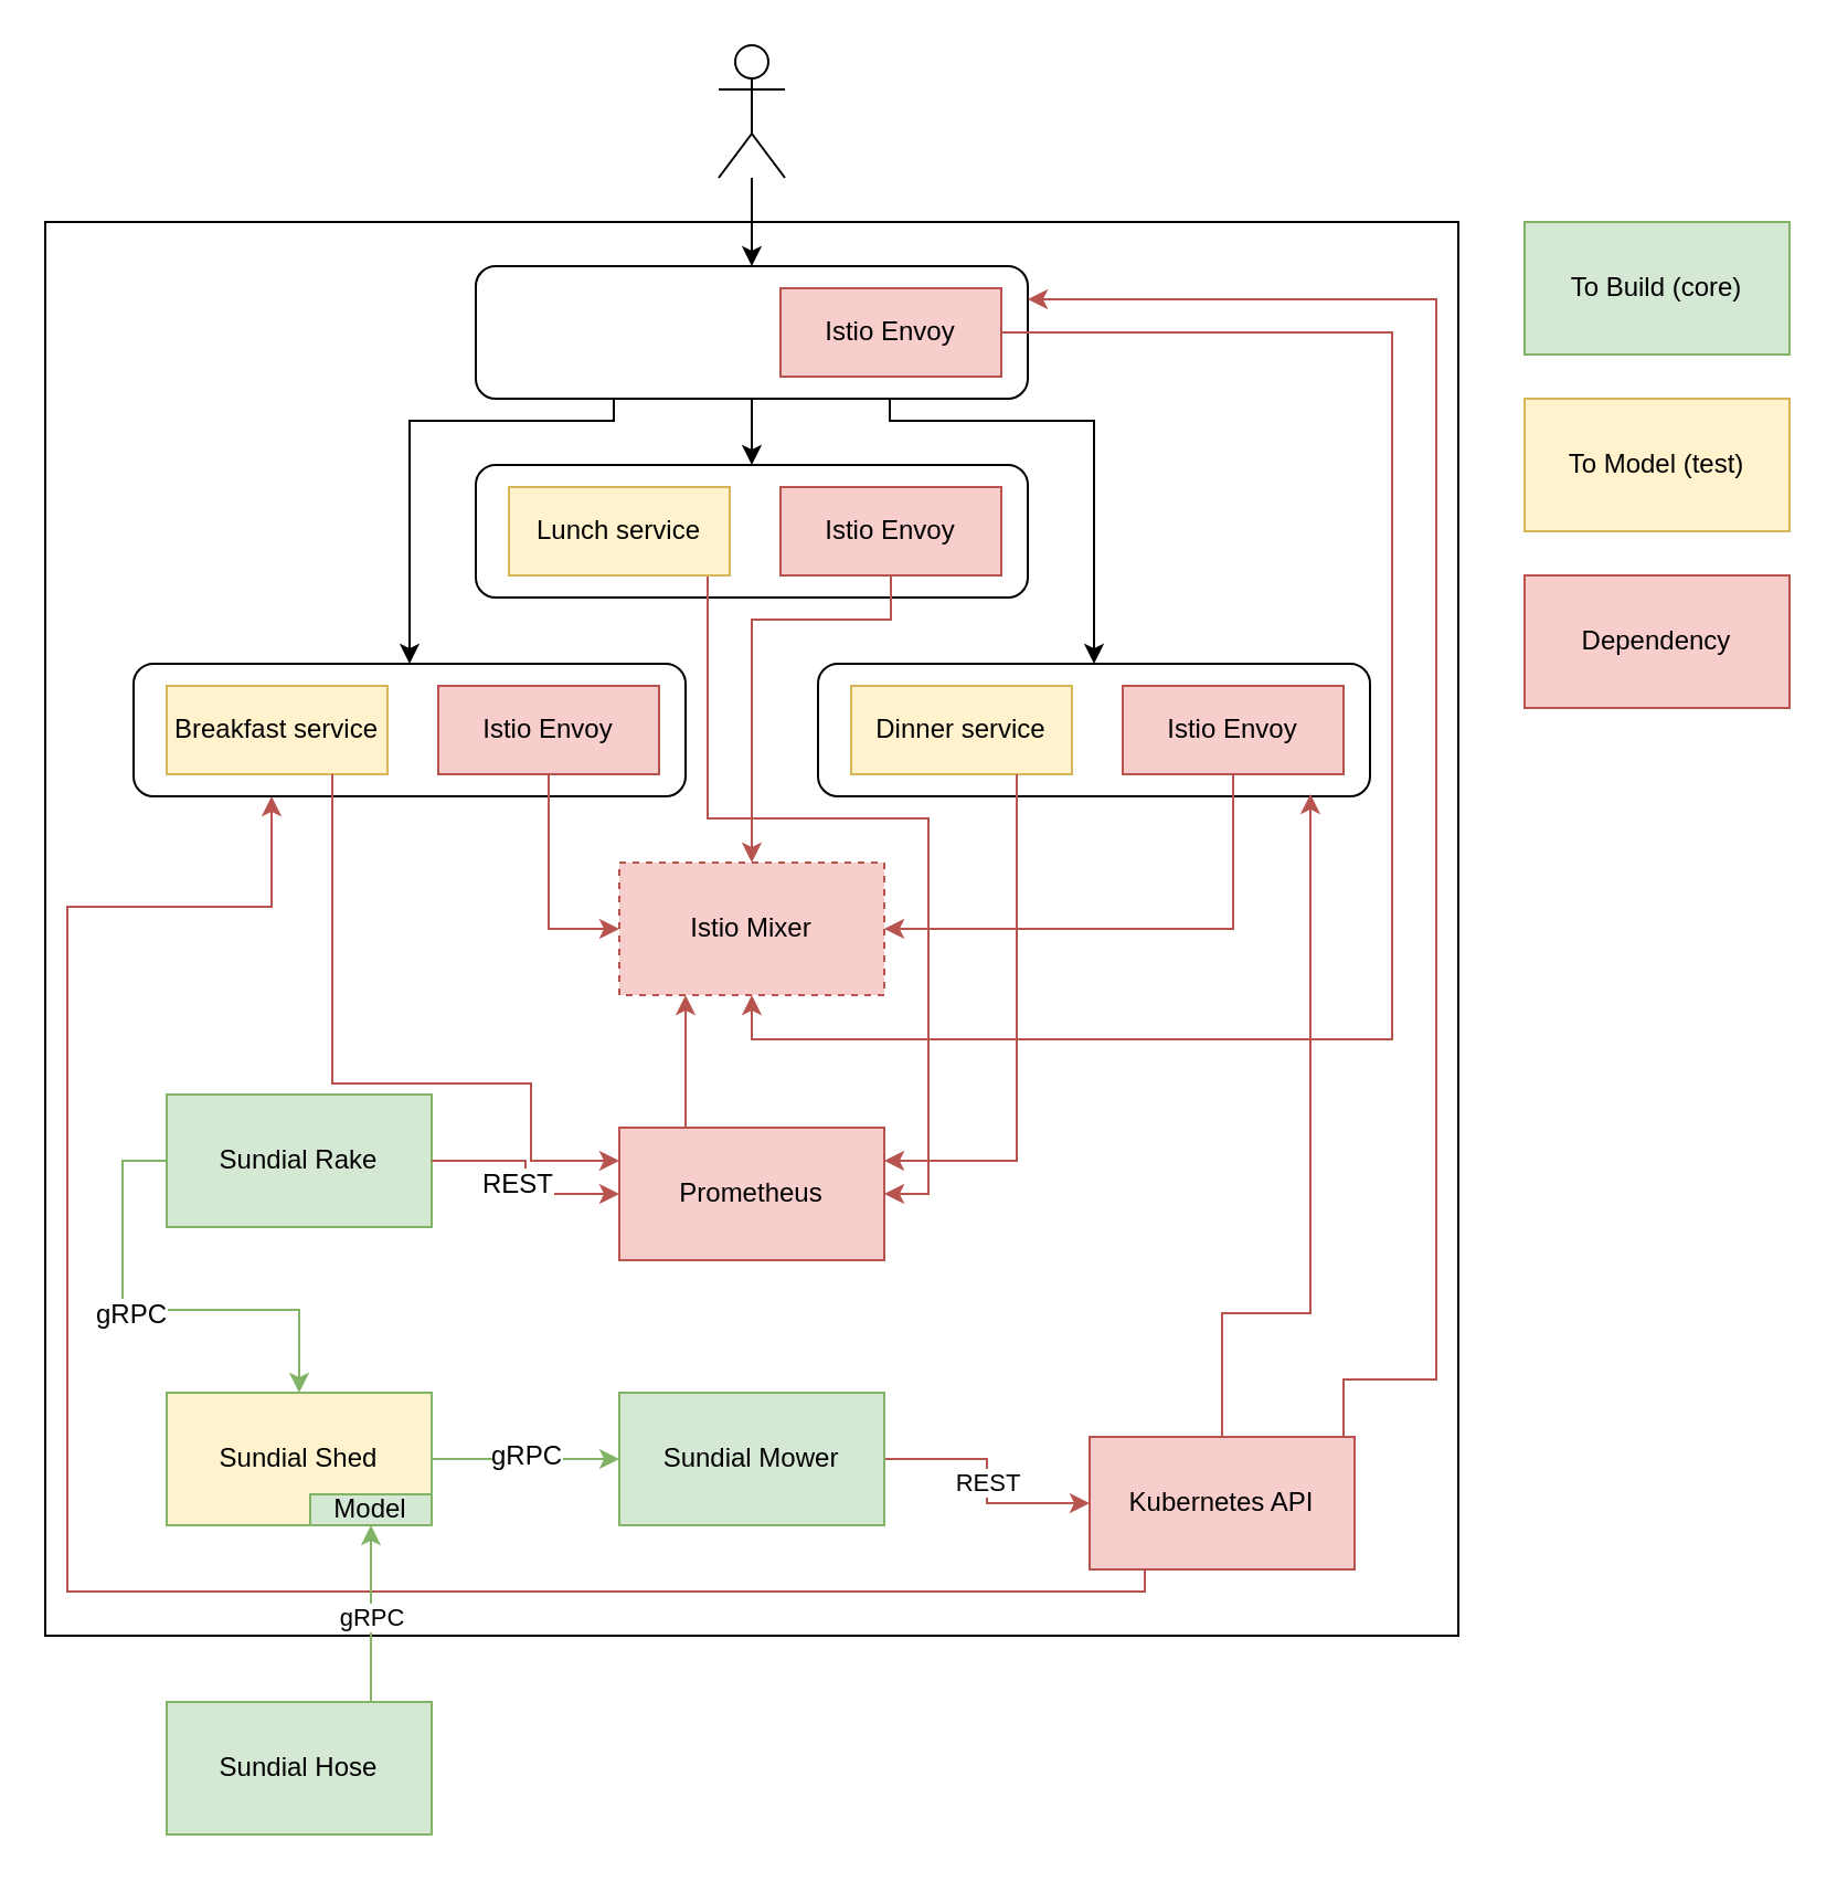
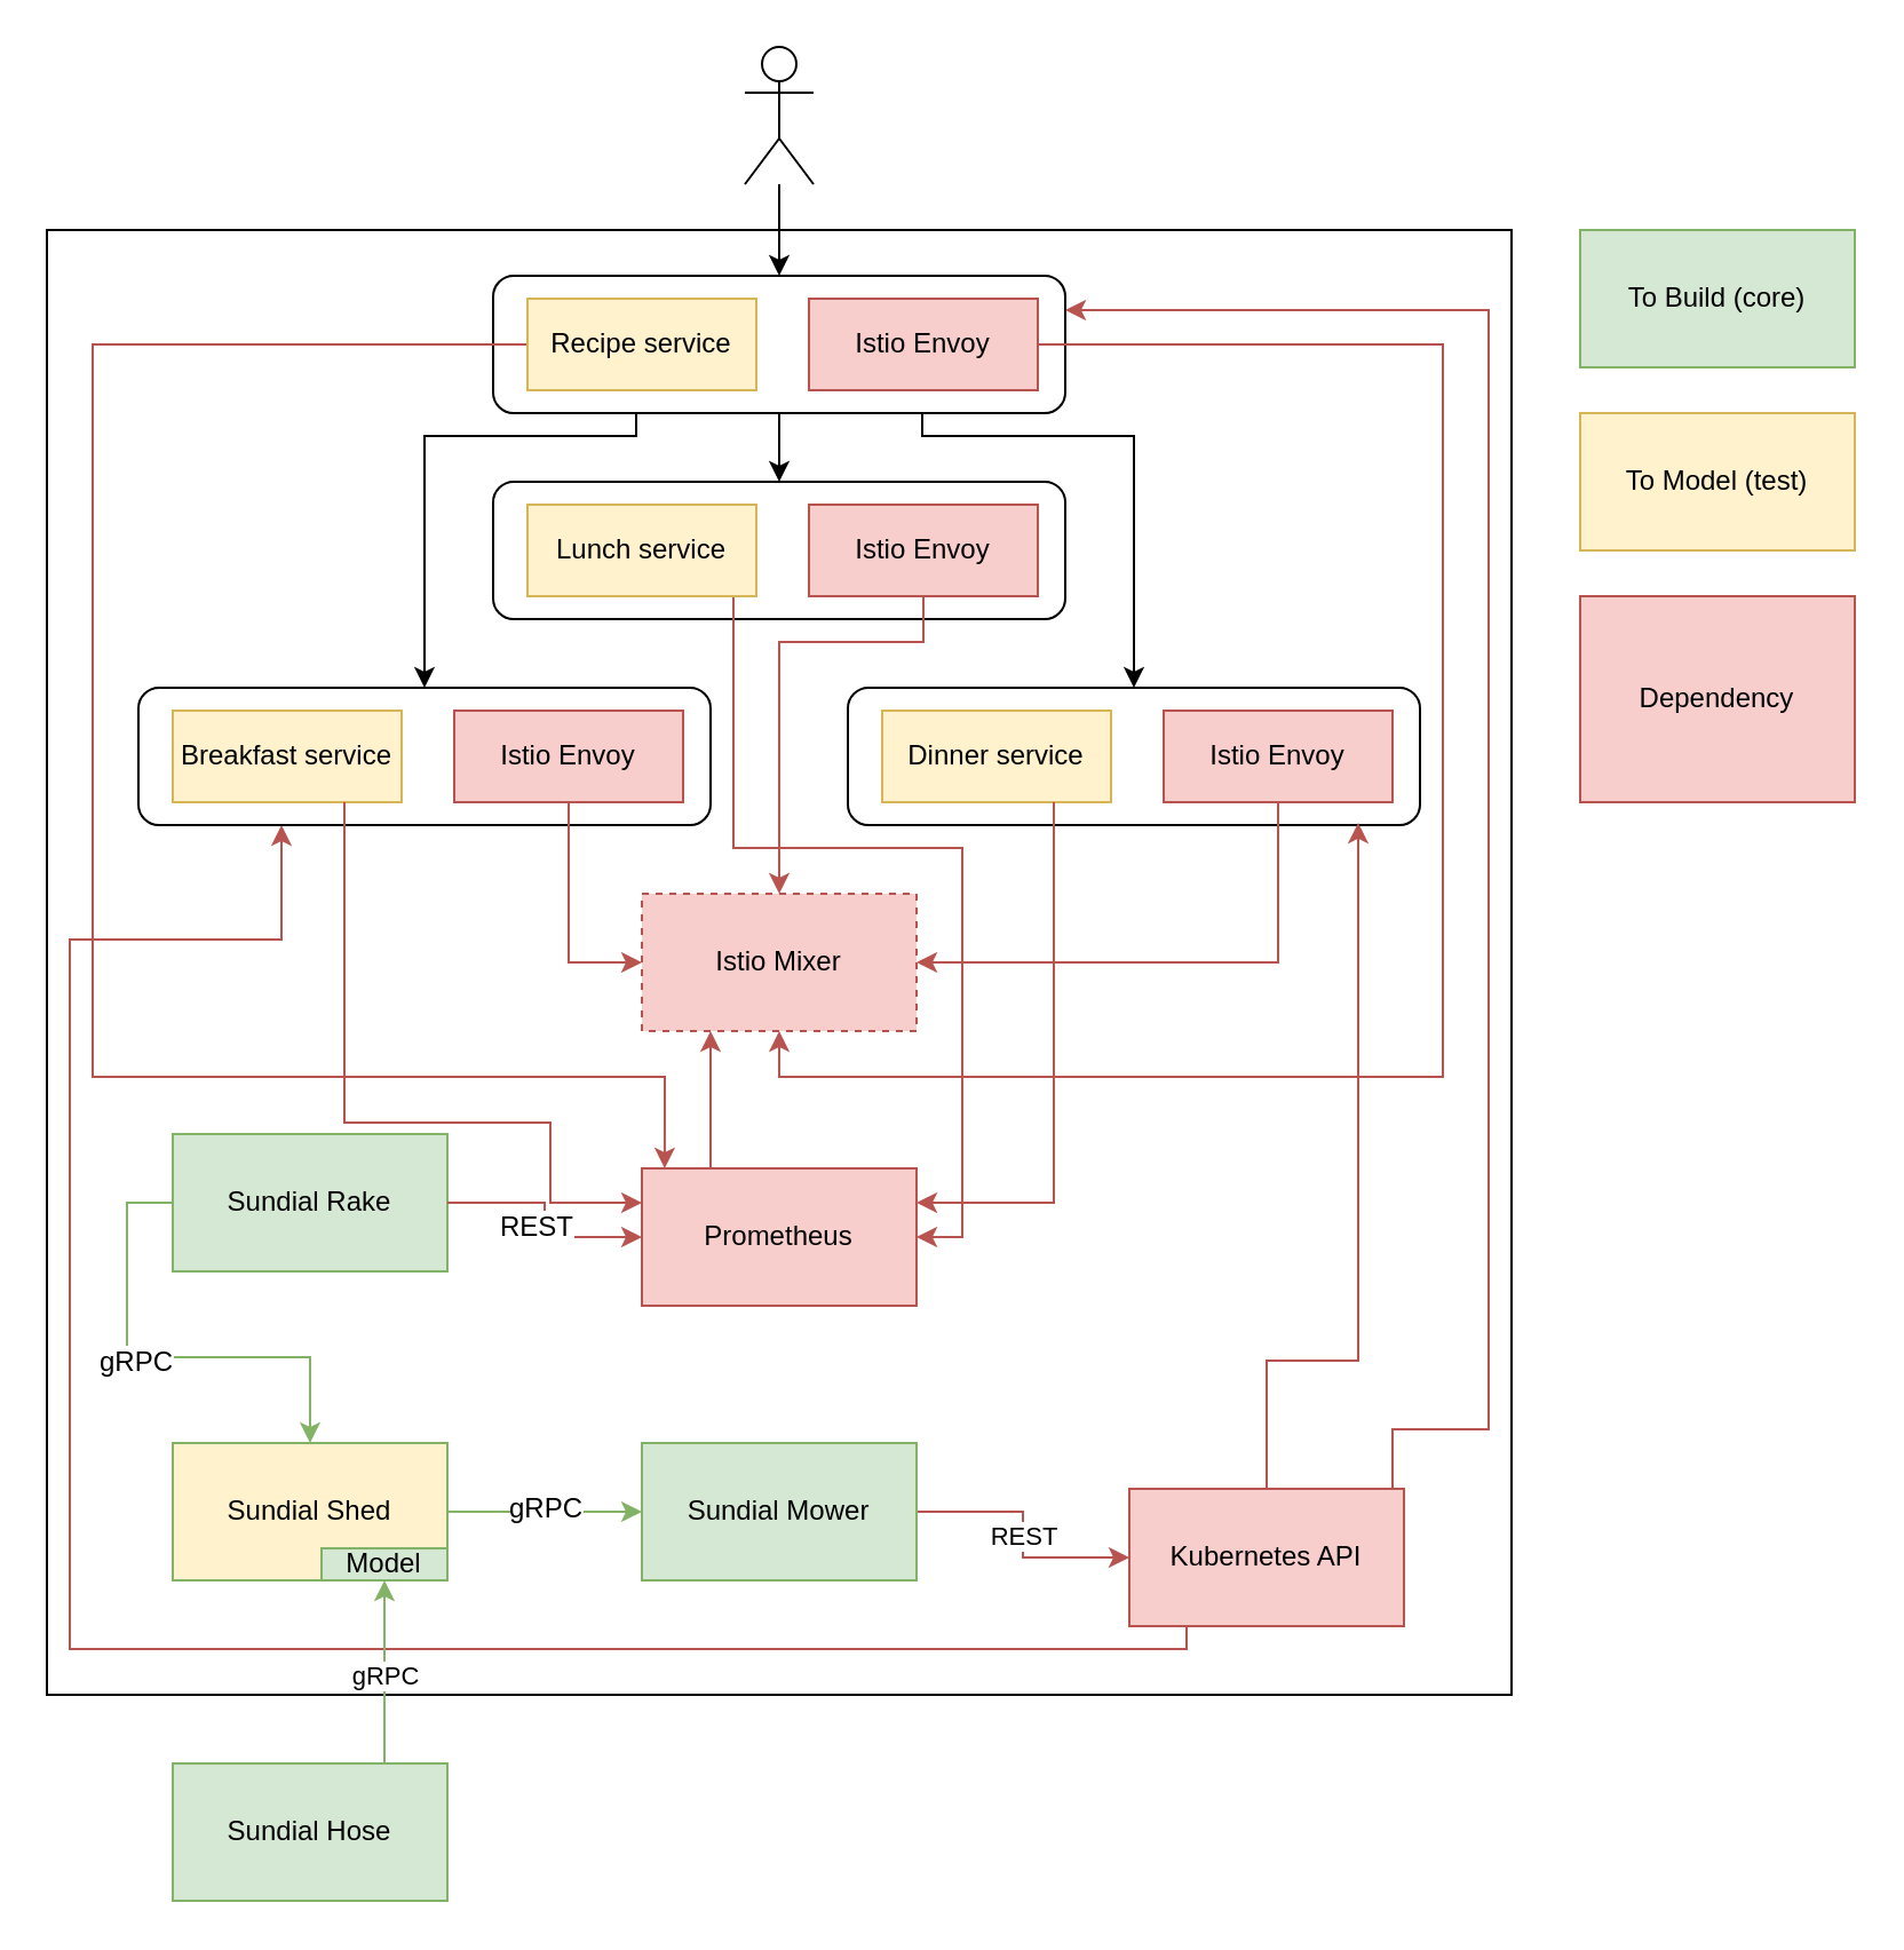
+ <mxCell id="8" value="Recipe service" style="rounded=0;whiteSpace=wrap;html=1;fillColor=#fff2cc;strokeColor=#d6b656;" parent="1" vertex="1"><mxGeometry x="230" y="130" width="100" height="40" as="geometry" /></mxCell>
- <mxCell id="44" value="Dependency" style="rounded=0;whiteSpace=wrap;html=1;fillColor=#f8cecc;strokeColor=#b85450;" parent="1" vertex="1"><mxGeometry x="690" y="260" width="120" height="60" as="geometry" /></mxCell>
+ <mxCell id="44" value="Dependency" style="rounded=0;whiteSpace=wrap;html=1;fillColor=#f8cecc;strokeColor=#b85450;" parent="1" vertex="1"><mxGeometry x="690" y="260" width="120" height="90" as="geometry" /></mxCell>
+ <mxCell id="7" style="edgeStyle=orthogonalEdgeStyle;rounded=0;orthogonalLoop=1;jettySize=auto;html=1;exitX=0;exitY=0.5;exitDx=0;exitDy=0;fillColor=#f8cecc;strokeColor=#b85450;entryX=0.083;entryY=0;entryDx=0;entryDy=0;entryPerimeter=0;" edge="1" parent="1" source="8" target="50"><mxGeometry relative="1" as="geometry"><mxPoint x="310" y="510" as="targetPoint" /><Array as="points"><mxPoint x="40" y="150" /><mxPoint x="40" y="470" /><mxPoint x="290" y="470" /></Array></mxGeometry></mxCell>
